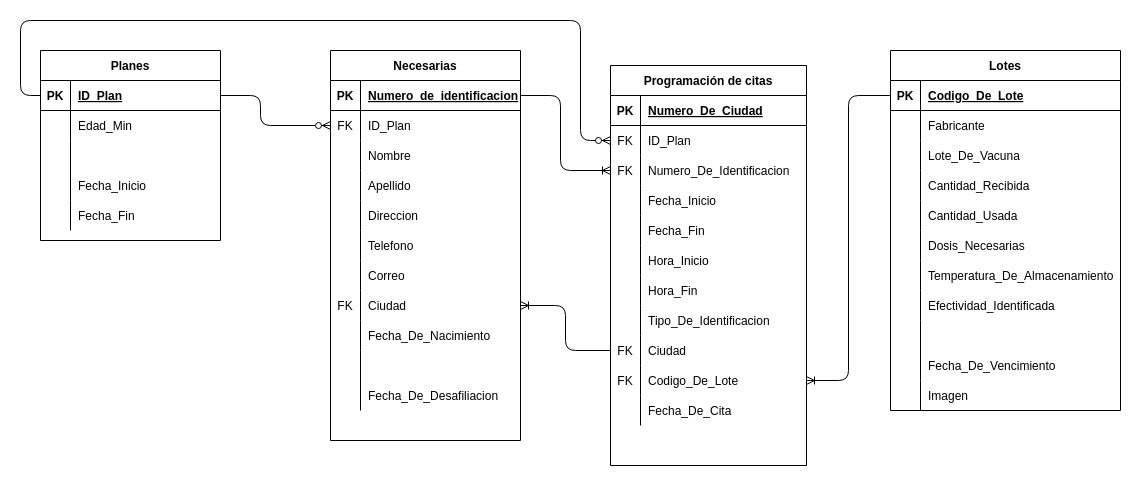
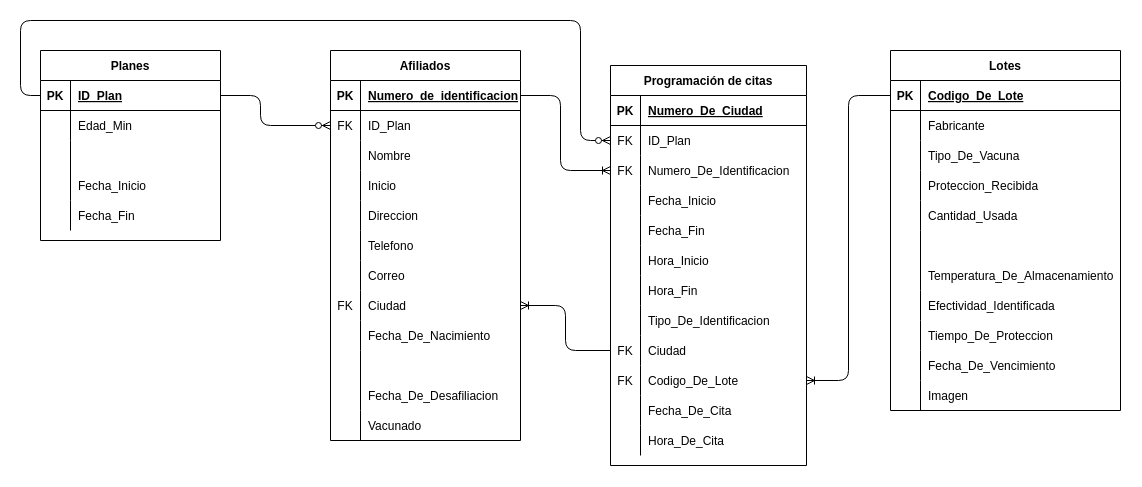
- <mxCell id="2" value="Necesarias" style="shape=table;startSize=30;container=1;collapsible=1;childLayout=tableLayout;fixedRows=1;rowLines=0;fontStyle=1;align=center;resizeLast=1;" parent="1" vertex="1"><mxGeometry x="330" y="50" width="190" height="390" as="geometry" /></mxCell>
+ <mxCell id="2" value="Afiliados" style="shape=table;startSize=30;container=1;collapsible=1;childLayout=tableLayout;fixedRows=1;rowLines=0;fontStyle=1;align=center;resizeLast=1;" parent="1" vertex="1"><mxGeometry x="330" y="50" width="190" height="390" as="geometry" /></mxCell>
- <mxCell id="47" value="Lote_De_Vacuna" style="shape=partialRectangle;connectable=0;fillColor=none;top=0;left=0;bottom=0;right=0;align=left;spacingLeft=6;overflow=hidden;" parent="45" vertex="1"><mxGeometry x="30" width="200" height="30" as="geometry" /></mxCell>
+ <mxCell id="47" value="Tipo_De_Vacuna" style="shape=partialRectangle;connectable=0;fillColor=none;top=0;left=0;bottom=0;right=0;align=left;spacingLeft=6;overflow=hidden;" parent="45" vertex="1"><mxGeometry x="30" width="200" height="30" as="geometry" /></mxCell>
- <mxCell id="14" value="Apellido" style="shape=partialRectangle;connectable=0;fillColor=none;top=0;left=0;bottom=0;right=0;align=left;spacingLeft=6;overflow=hidden;" parent="12" vertex="1"><mxGeometry x="30" width="160" height="30" as="geometry" /></mxCell>
+ <mxCell id="14" value="Inicio" style="shape=partialRectangle;connectable=0;fillColor=none;top=0;left=0;bottom=0;right=0;align=left;spacingLeft=6;overflow=hidden;" parent="12" vertex="1"><mxGeometry x="30" width="160" height="30" as="geometry" /></mxCell>
- <mxCell id="50" value="Cantidad_Recibida" style="shape=partialRectangle;connectable=0;fillColor=none;top=0;left=0;bottom=0;right=0;align=left;spacingLeft=6;overflow=hidden;" parent="48" vertex="1"><mxGeometry x="30" width="200" height="30" as="geometry" /></mxCell>
+ <mxCell id="50" value="Proteccion_Recibida" style="shape=partialRectangle;connectable=0;fillColor=none;top=0;left=0;bottom=0;right=0;align=left;spacingLeft=6;overflow=hidden;" parent="48" vertex="1"><mxGeometry x="30" width="200" height="30" as="geometry" /></mxCell>
- <mxCell id="56" value="Dosis_Necesarias" style="shape=partialRectangle;connectable=0;fillColor=none;top=0;left=0;bottom=0;right=0;align=left;spacingLeft=6;overflow=hidden;" parent="54" vertex="1"><mxGeometry x="30" width="200" height="30" as="geometry" /></mxCell>
+ <mxCell id="65" value="Tiempo_De_Proteccion" style="shape=partialRectangle;connectable=0;fillColor=none;top=0;left=0;bottom=0;right=0;align=left;spacingLeft=6;overflow=hidden;" parent="63" vertex="1"><mxGeometry x="30" width="200" height="30" as="geometry" /></mxCell>
+ <mxCell id="37" value="Vacunado" style="shape=partialRectangle;connectable=0;fillColor=none;top=0;left=0;bottom=0;right=0;align=left;spacingLeft=6;overflow=hidden;" parent="35" vertex="1"><mxGeometry x="30" width="160" height="30" as="geometry" /></mxCell>
+ <mxCell id="123" value="Hora_De_Cita" style="shape=partialRectangle;connectable=0;fillColor=none;top=0;left=0;bottom=0;right=0;align=left;spacingLeft=6;overflow=hidden;" parent="121" vertex="1"><mxGeometry x="30" width="166" height="30" as="geometry" /></mxCell>
